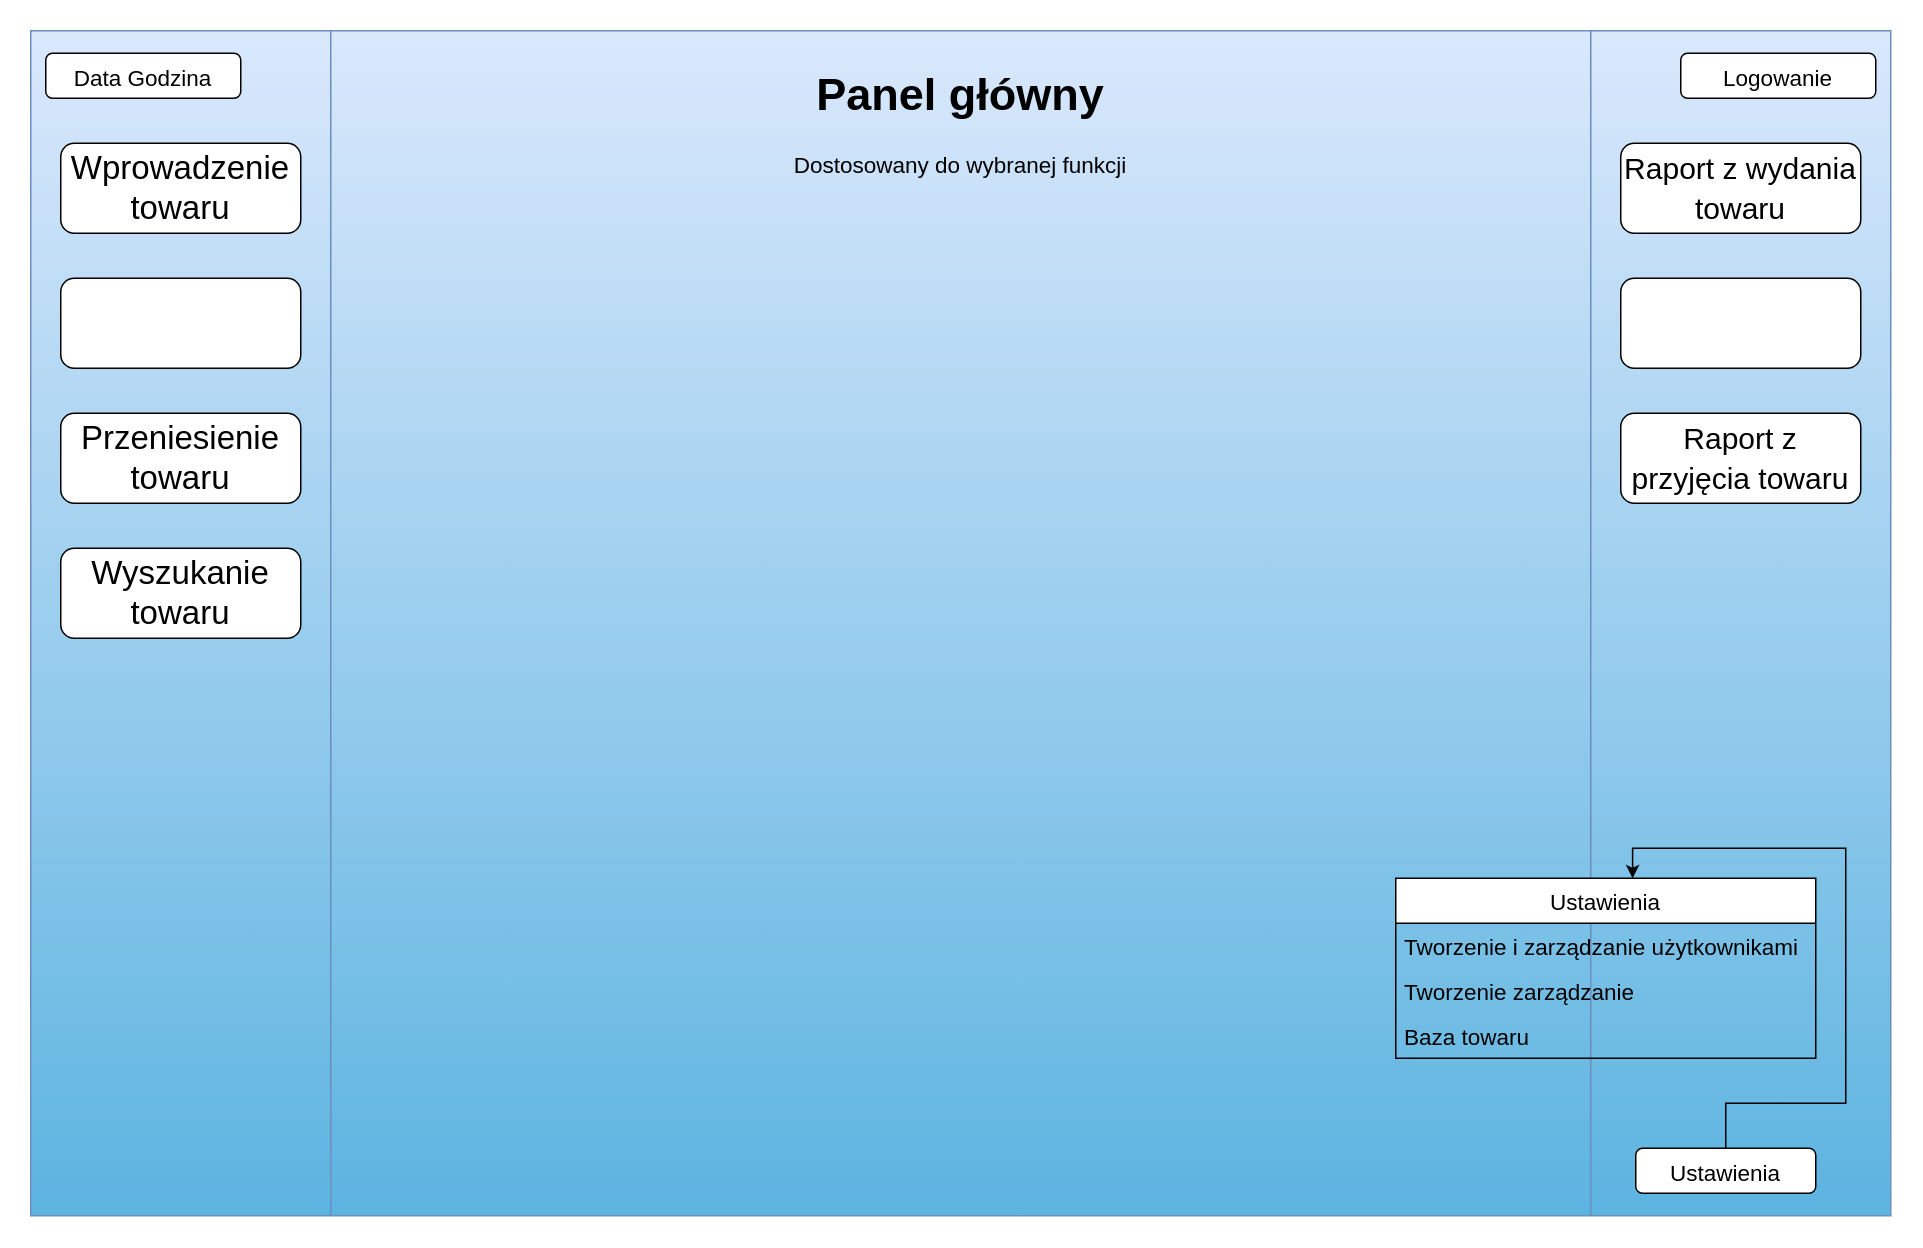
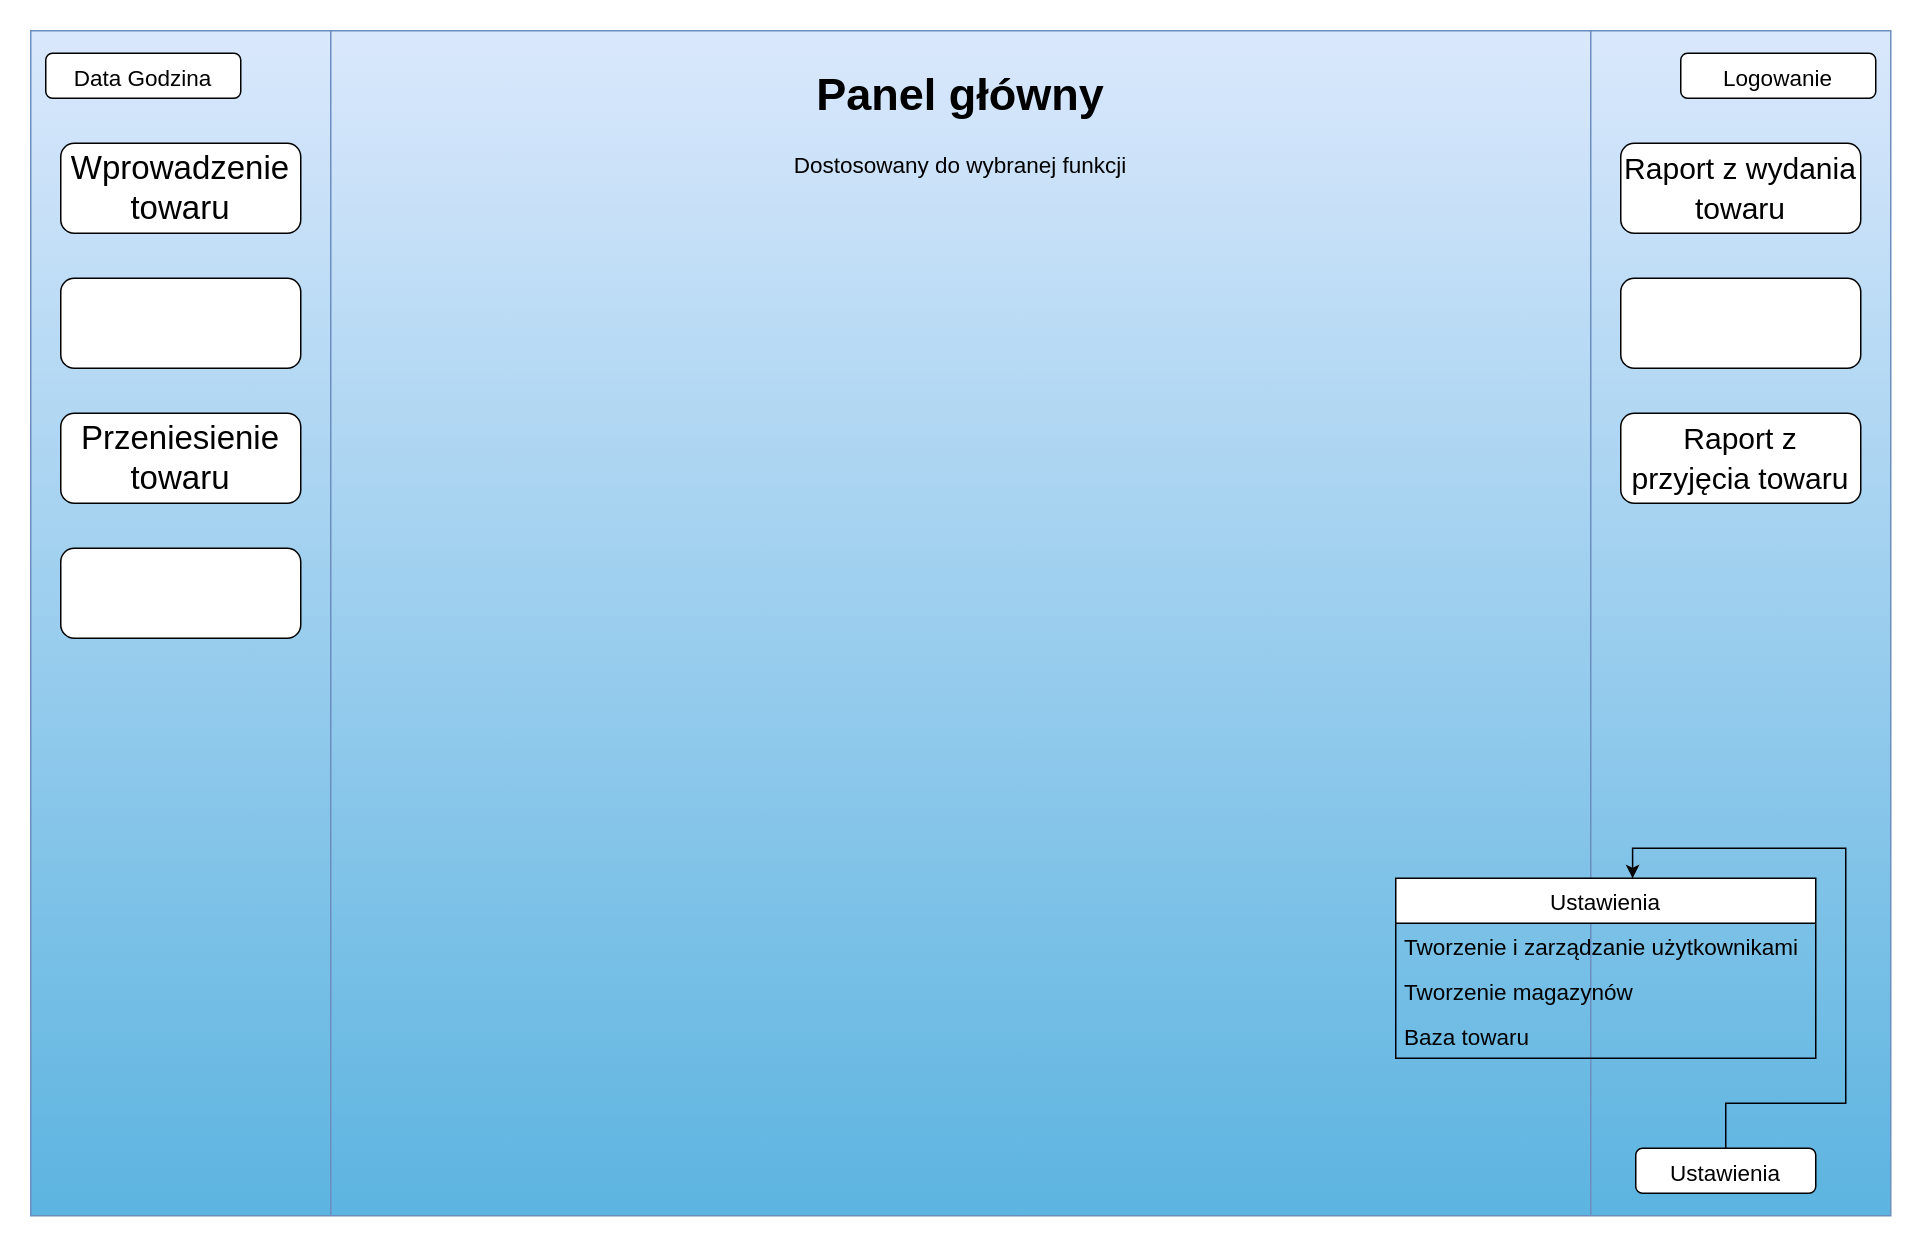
- <mxCell id="17" value="Wyszukanie towaru" style="text;html=1;strokeColor=none;fillColor=none;align=center;verticalAlign=middle;whiteSpace=wrap;rounded=0;fontSize=22;" vertex="1" parent="1"><mxGeometry x="40" y="365" width="160" height="60" as="geometry" /></mxCell>
- <mxCell id="24" value="Tworzenie zarządzanie" style="text;strokeColor=none;fillColor=none;align=left;verticalAlign=middle;spacingLeft=4;spacingRight=4;overflow=hidden;points=[[0,0.5],[1,0.5]];portConstraint=eastwest;rotatable=0;fontSize=15;" vertex="1" parent="22"><mxGeometry y="60" width="280" height="30" as="geometry" /></mxCell>
+ <mxCell id="24" value="Tworzenie magazynów" style="text;strokeColor=none;fillColor=none;align=left;verticalAlign=middle;spacingLeft=4;spacingRight=4;overflow=hidden;points=[[0,0.5],[1,0.5]];portConstraint=eastwest;rotatable=0;fontSize=15;" vertex="1" parent="22"><mxGeometry y="60" width="280" height="30" as="geometry" /></mxCell>
